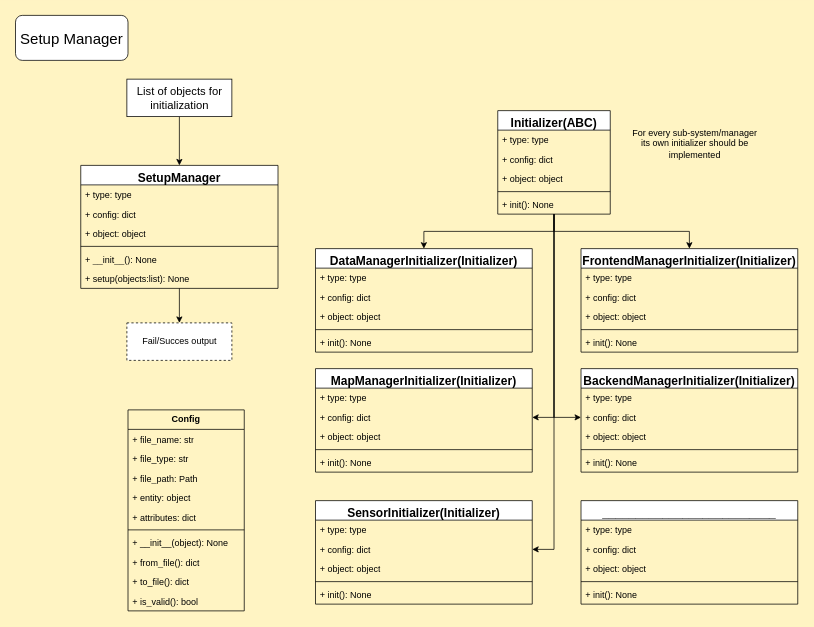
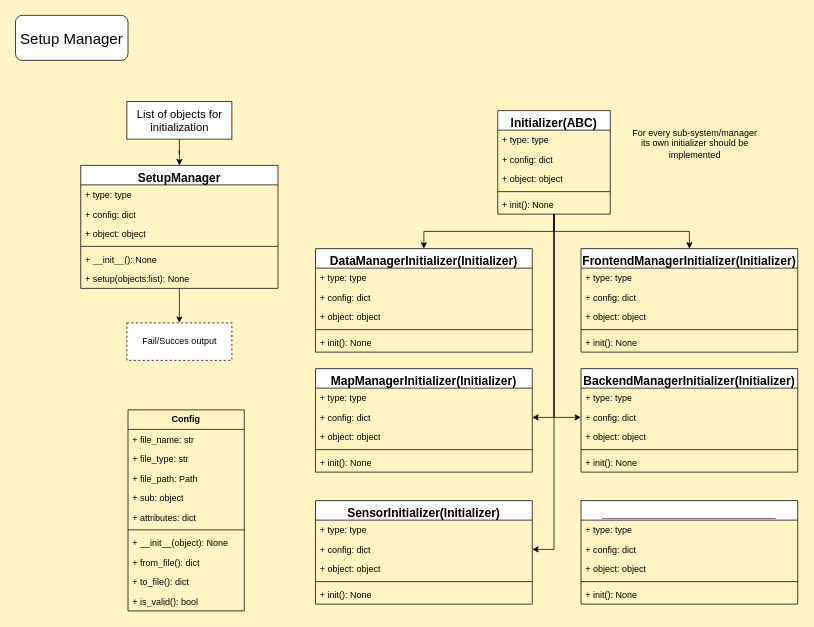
- <mxCell id="26" value="&lt;font style=&quot;font-size: 15px;&quot;&gt;List of objects for initialization&lt;/font&gt;" style="html=1;whiteSpace=wrap;" parent="1" vertex="1"><mxGeometry x="168.5" y="105" width="140" height="50" as="geometry" /></mxCell>
+ <mxCell id="26" value="&lt;font style=&quot;font-size: 15px;&quot;&gt;List of objects for initialization&lt;/font&gt;" style="html=1;whiteSpace=wrap;" parent="1" vertex="1"><mxGeometry x="168.5" y="135" width="140" height="50" as="geometry" /></mxCell>
- <mxCell id="7" value="+ entity: object" style="text;strokeColor=none;fillColor=none;align=left;verticalAlign=top;spacingLeft=4;spacingRight=4;overflow=hidden;rotatable=0;points=[[0,0.5],[1,0.5]];portConstraint=eastwest;whiteSpace=wrap;html=1;" parent="3" vertex="1"><mxGeometry y="104" width="155" height="26" as="geometry" /></mxCell>
+ <mxCell id="7" value="+ sub: object" style="text;strokeColor=none;fillColor=none;align=left;verticalAlign=top;spacingLeft=4;spacingRight=4;overflow=hidden;rotatable=0;points=[[0,0.5],[1,0.5]];portConstraint=eastwest;whiteSpace=wrap;html=1;" parent="3" vertex="1"><mxGeometry y="104" width="155" height="26" as="geometry" /></mxCell>
